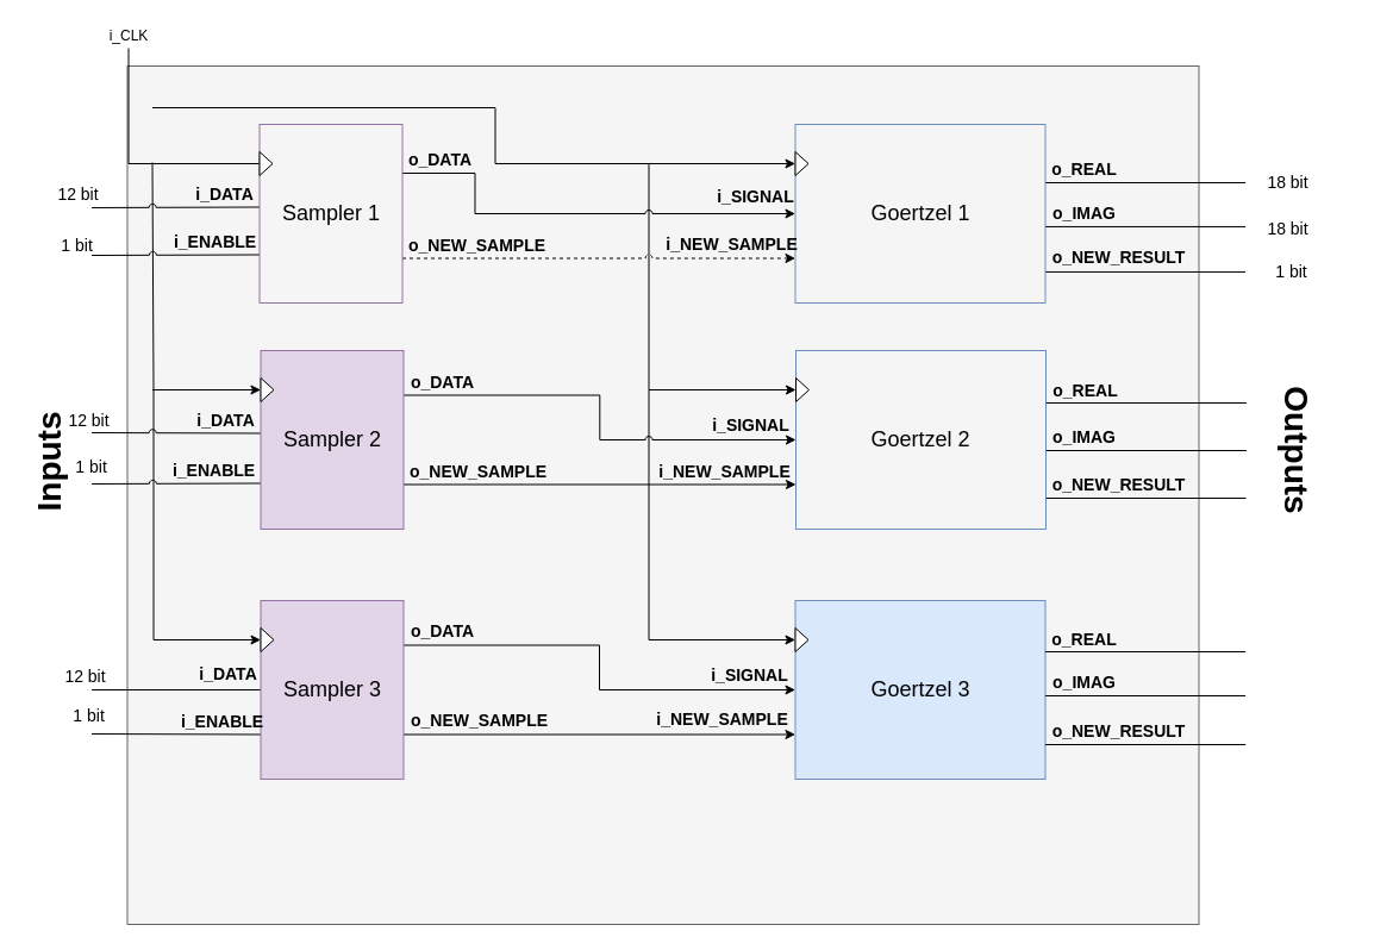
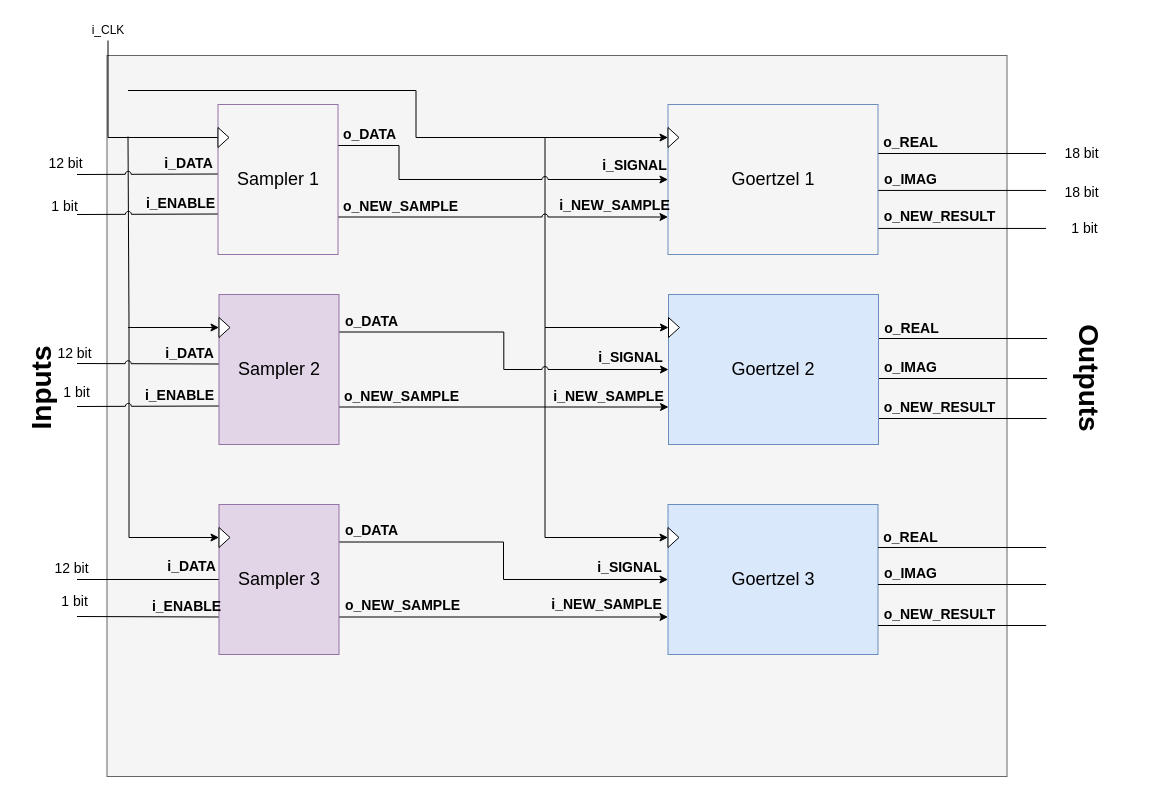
- <mxCell id="11" value="" style="endArrow=classic;html=1;strokeColor=#000000;exitX=1;exitY=0.75;exitDx=0;exitDy=0;entryX=0;entryY=0.75;entryDx=0;entryDy=0;jumpStyle=arc;edgeStyle=orthogonalEdgeStyle;dashed=1;" edge="1" parent="1" source="27" target="63"><mxGeometry width="50" height="50" relative="1" as="geometry"><mxPoint x="372.5" y="288" as="sourcePoint" /><mxPoint x="500.5" y="248" as="targetPoint" /></mxGeometry></mxCell>
+ <mxCell id="11" value="" style="endArrow=classic;html=1;strokeColor=#000000;exitX=1;exitY=0.75;exitDx=0;exitDy=0;entryX=0;entryY=0.75;entryDx=0;entryDy=0;jumpStyle=arc;edgeStyle=orthogonalEdgeStyle;" edge="1" parent="1" source="27" target="63"><mxGeometry width="50" height="50" relative="1" as="geometry"><mxPoint x="372.5" y="288" as="sourcePoint" /><mxPoint x="500.5" y="248" as="targetPoint" /></mxGeometry></mxCell>
- <mxCell id="55" value="&lt;font style=&quot;font-size: 18px&quot;&gt;Goertzel 2&lt;/font&gt;" style="rounded=0;whiteSpace=wrap;html=1;fillColor=#f5f5f5;strokeColor=#6c8ebf;" vertex="1" parent="1"><mxGeometry x="668" y="294" width="210" height="150" as="geometry" /></mxCell>
+ <mxCell id="55" value="&lt;font style=&quot;font-size: 18px&quot;&gt;Goertzel 2&lt;/font&gt;" style="rounded=0;whiteSpace=wrap;html=1;fillColor=#dae8fc;strokeColor=#6c8ebf;" vertex="1" parent="1"><mxGeometry x="668" y="294" width="210" height="150" as="geometry" /></mxCell>
